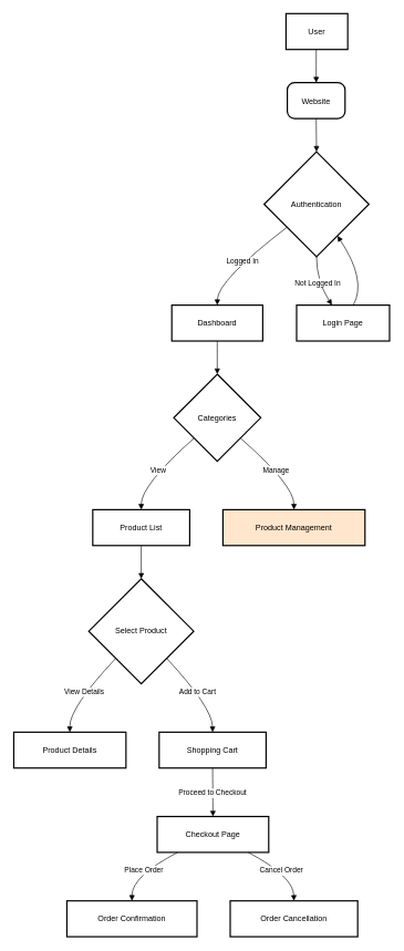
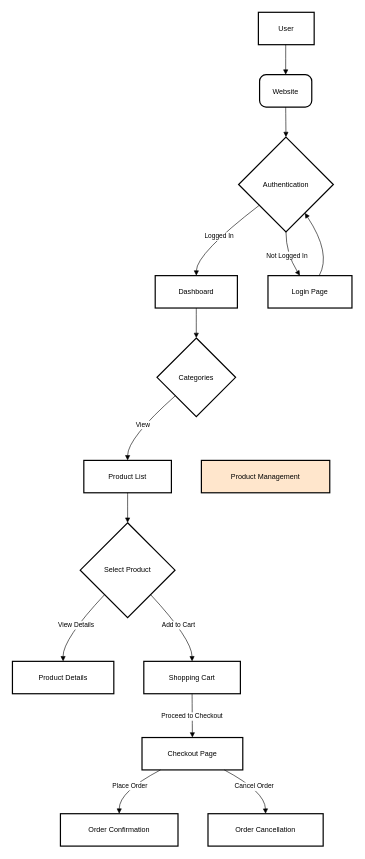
- <mxCell id="23" value="Manage" style="curved=1;startArrow=none;endArrow=block;exitX=1;exitY=0.94;entryX=0.5;entryY=0;" edge="1" parent="1" source="7" target="9"><mxGeometry relative="1" as="geometry"><Array as="points"><mxPoint x="442" y="730" /></Array></mxGeometry></mxCell>
